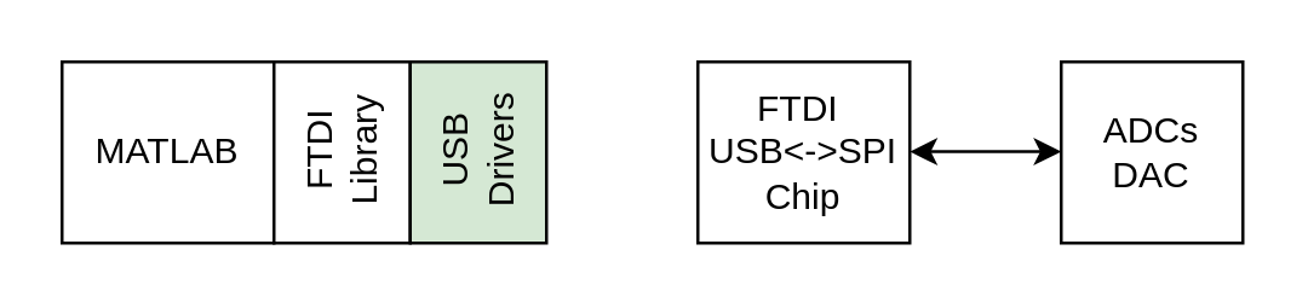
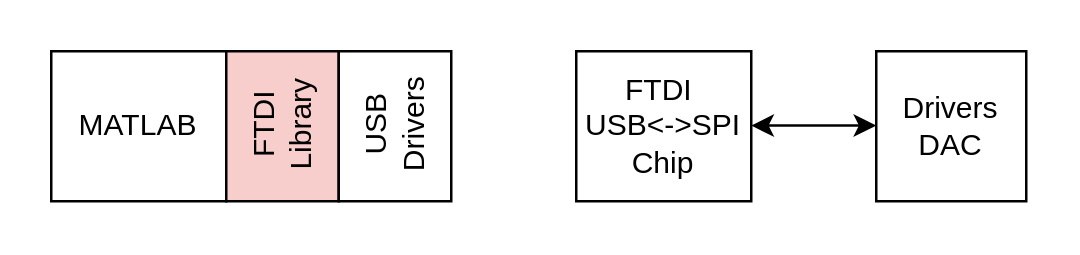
- <mxCell id="3" value="FTDI Library" style="rounded=0;whiteSpace=wrap;html=1;rotation=-90;" vertex="1" parent="1"><mxGeometry x="82.5" y="27.5" width="60" height="45" as="geometry" /></mxCell>
+ <mxCell id="3" value="FTDI Library" style="rounded=0;whiteSpace=wrap;html=1;rotation=-90;fillColor=#f8cecc;" vertex="1" parent="1"><mxGeometry x="82.5" y="27.5" width="60" height="45" as="geometry" /></mxCell>
- <mxCell id="4" value="USB Drivers" style="rounded=0;whiteSpace=wrap;html=1;rotation=-90;fillColor=#d5e8d4;" vertex="1" parent="1"><mxGeometry x="127.5" y="27.5" width="60" height="45" as="geometry" /></mxCell>
+ <mxCell id="4" value="USB Drivers" style="rounded=0;whiteSpace=wrap;html=1;rotation=-90;" vertex="1" parent="1"><mxGeometry x="127.5" y="27.5" width="60" height="45" as="geometry" /></mxCell>
- <mxCell id="6" value="ADCs&lt;br&gt;DAC" style="rounded=0;whiteSpace=wrap;html=1;" vertex="1" parent="1"><mxGeometry x="350" y="20" width="60" height="60" as="geometry" /></mxCell>
+ <mxCell id="6" value="Drivers&lt;br&gt;DAC" style="rounded=0;whiteSpace=wrap;html=1;" vertex="1" parent="1"><mxGeometry x="350" y="20" width="60" height="60" as="geometry" /></mxCell>
